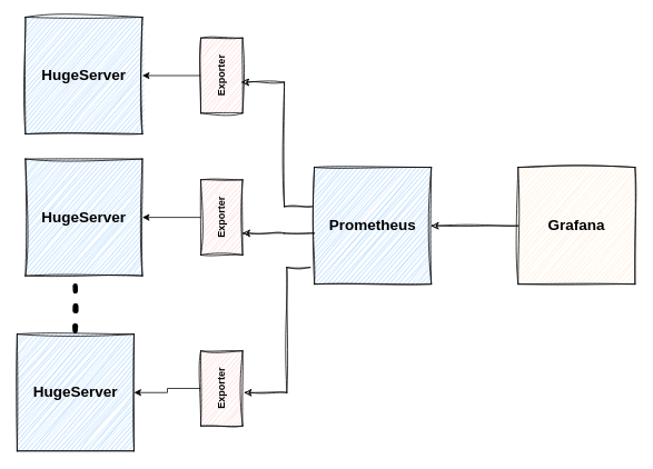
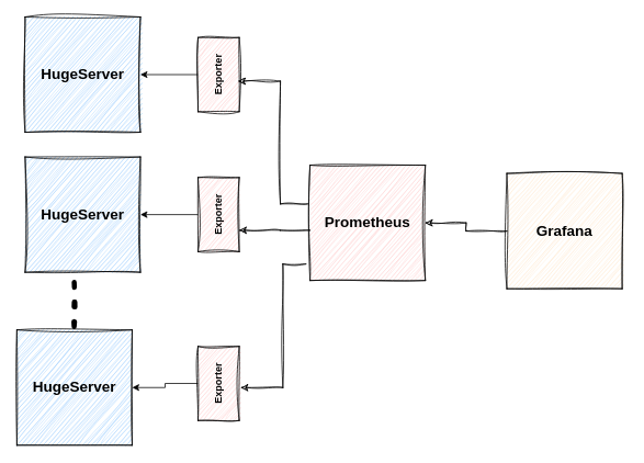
- <mxCell id="5" value="&lt;font style=&quot;font-size: 18px;&quot;&gt;&lt;b&gt;Prometheus&lt;/b&gt;&lt;/font&gt;" style="whiteSpace=wrap;html=1;aspect=fixed;fillColor=#99ccff;sketch=1;curveFitting=1;jiggle=2;" vertex="1" parent="1"><mxGeometry x="376" y="200" width="140" height="140" as="geometry" /></mxCell>
+ <mxCell id="5" value="&lt;font style=&quot;font-size: 18px;&quot;&gt;&lt;b&gt;Prometheus&lt;/b&gt;&lt;/font&gt;" style="whiteSpace=wrap;html=1;aspect=fixed;fillColor=#FFCCCC;sketch=1;curveFitting=1;jiggle=2;" vertex="1" parent="1"><mxGeometry x="376" y="200" width="140" height="140" as="geometry" /></mxCell>
- <mxCell id="7" value="&lt;font style=&quot;font-size: 18px;&quot;&gt;&lt;b&gt;Grafana&lt;/b&gt;&lt;/font&gt;" style="whiteSpace=wrap;html=1;aspect=fixed;fillColor=#FFE6CC;sketch=1;curveFitting=1;jiggle=2;" vertex="1" parent="1"><mxGeometry x="620" y="200" width="140" height="140" as="geometry" /></mxCell>
+ <mxCell id="7" value="&lt;font style=&quot;font-size: 18px;&quot;&gt;&lt;b&gt;Grafana&lt;/b&gt;&lt;/font&gt;" style="whiteSpace=wrap;html=1;aspect=fixed;fillColor=#FFE6CC;sketch=1;curveFitting=1;jiggle=2;" vertex="1" parent="1"><mxGeometry x="615" y="210" width="140" height="140" as="geometry" /></mxCell>
